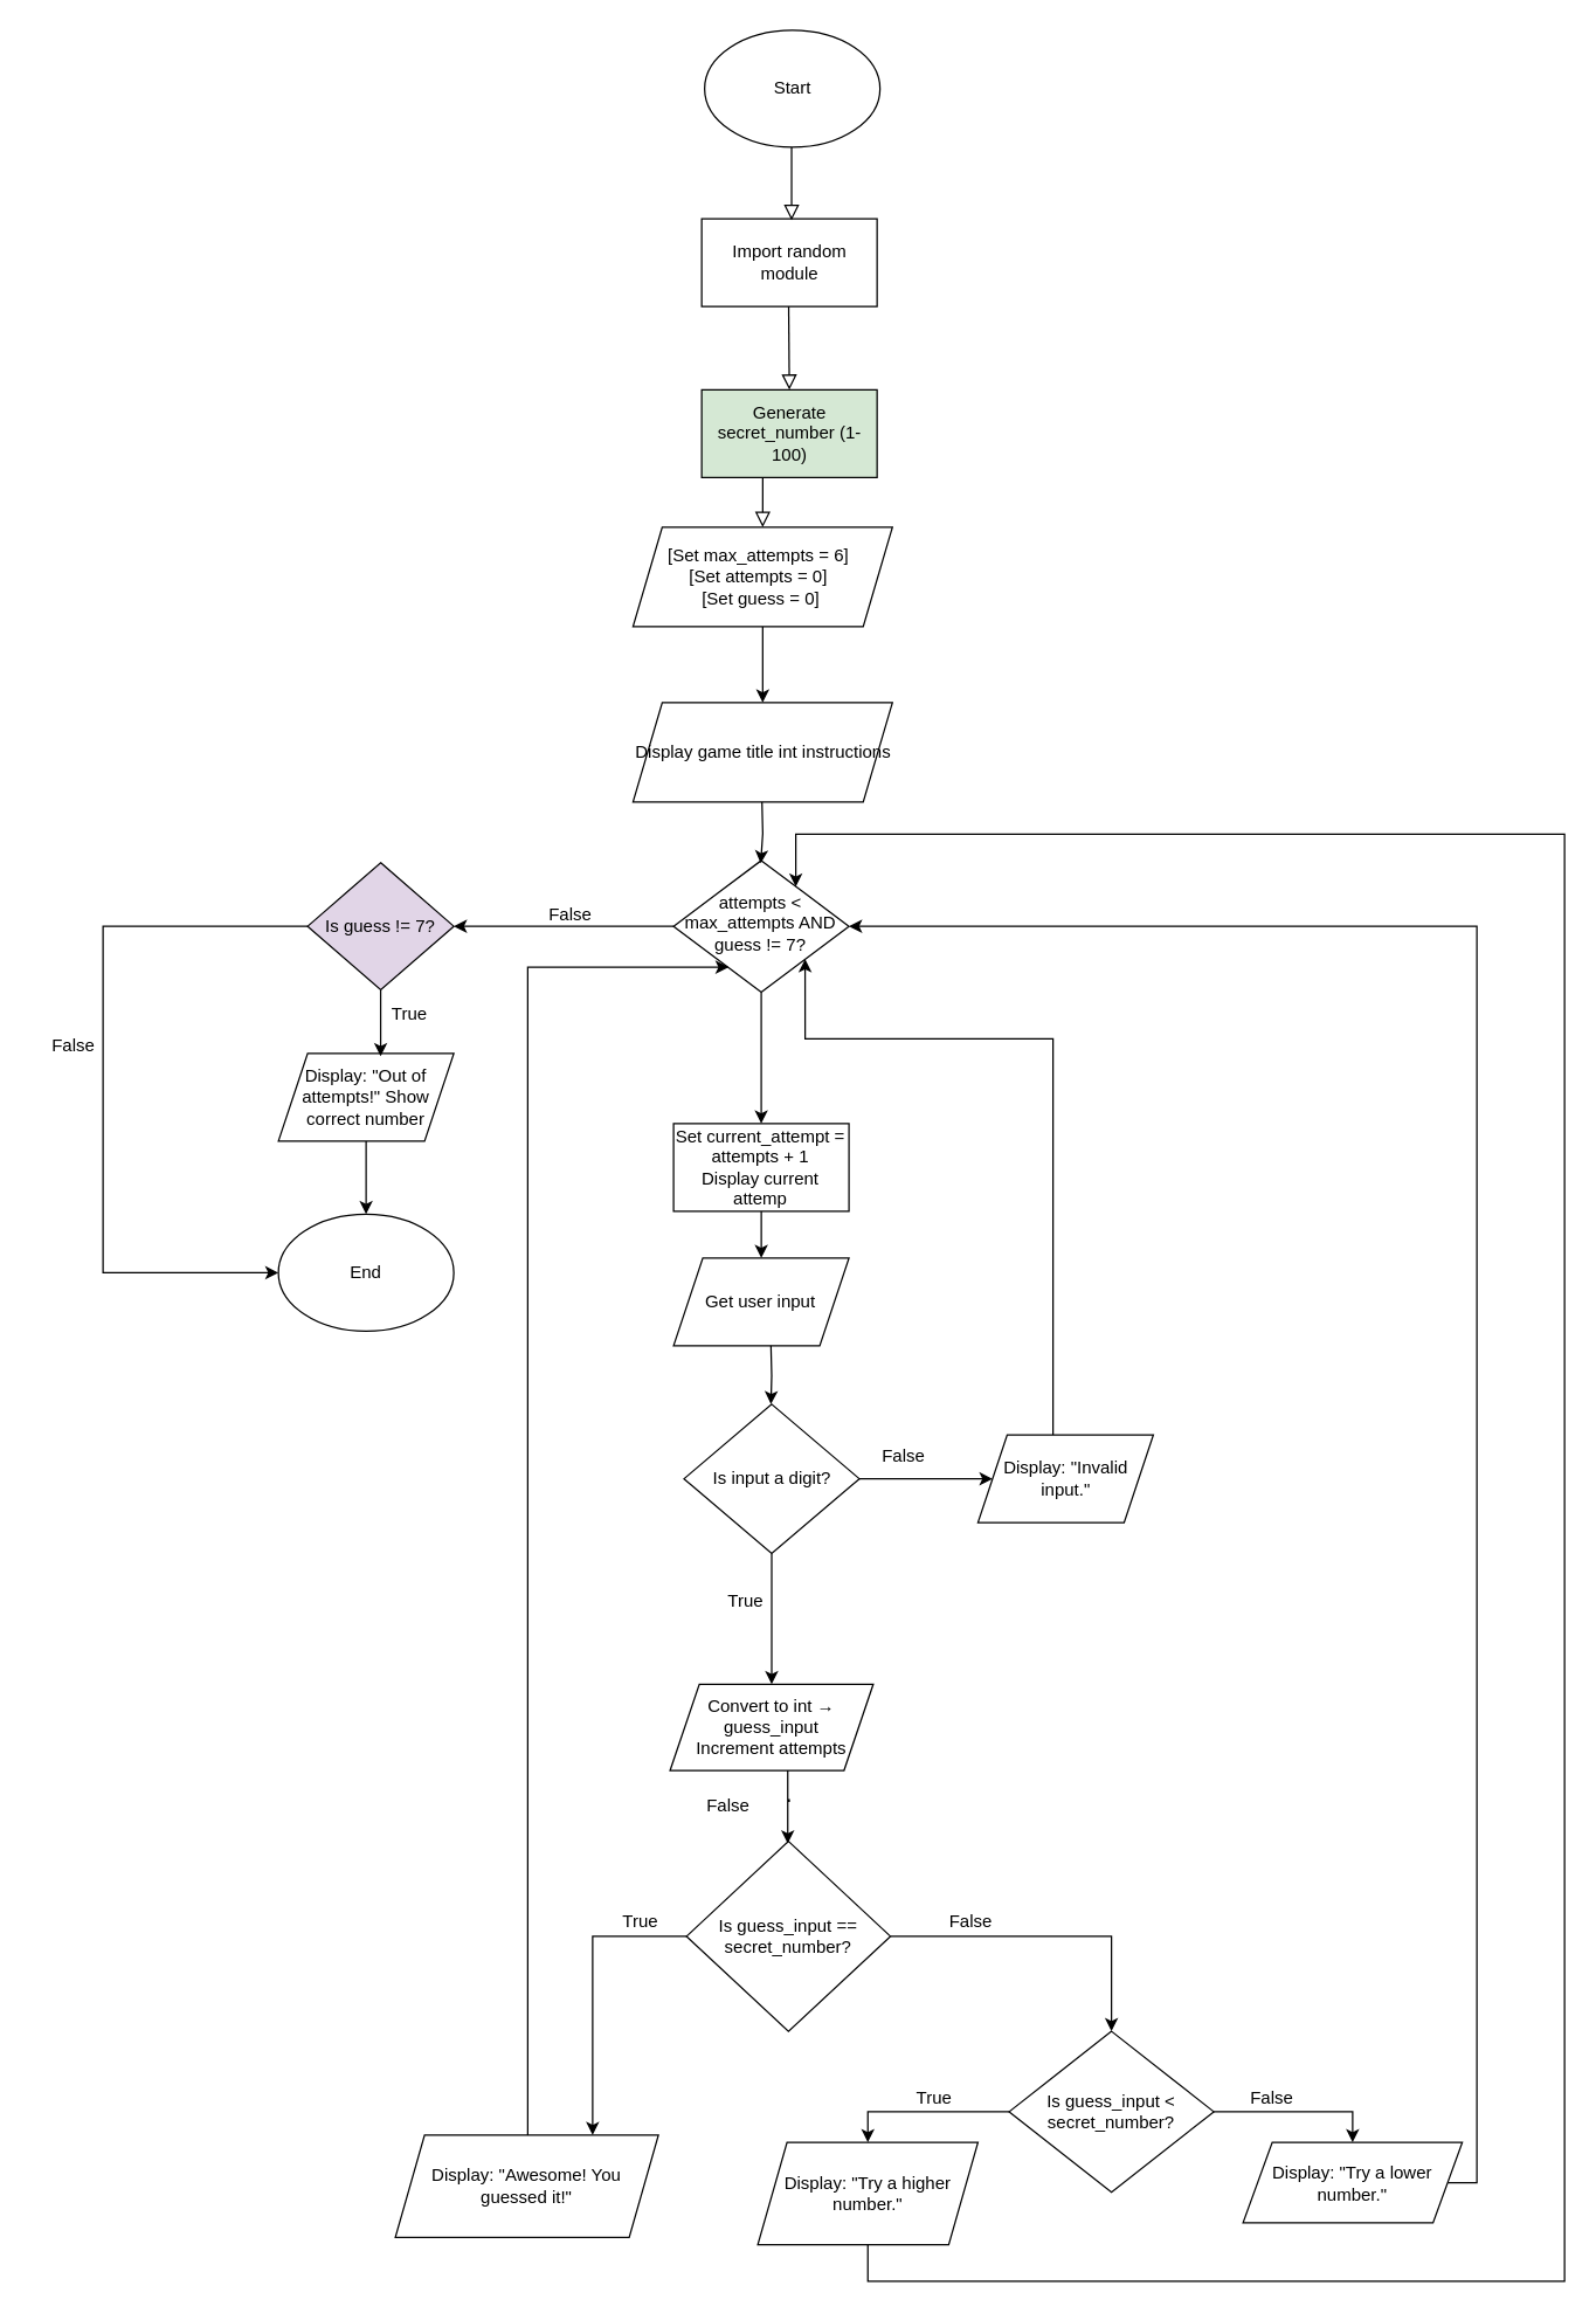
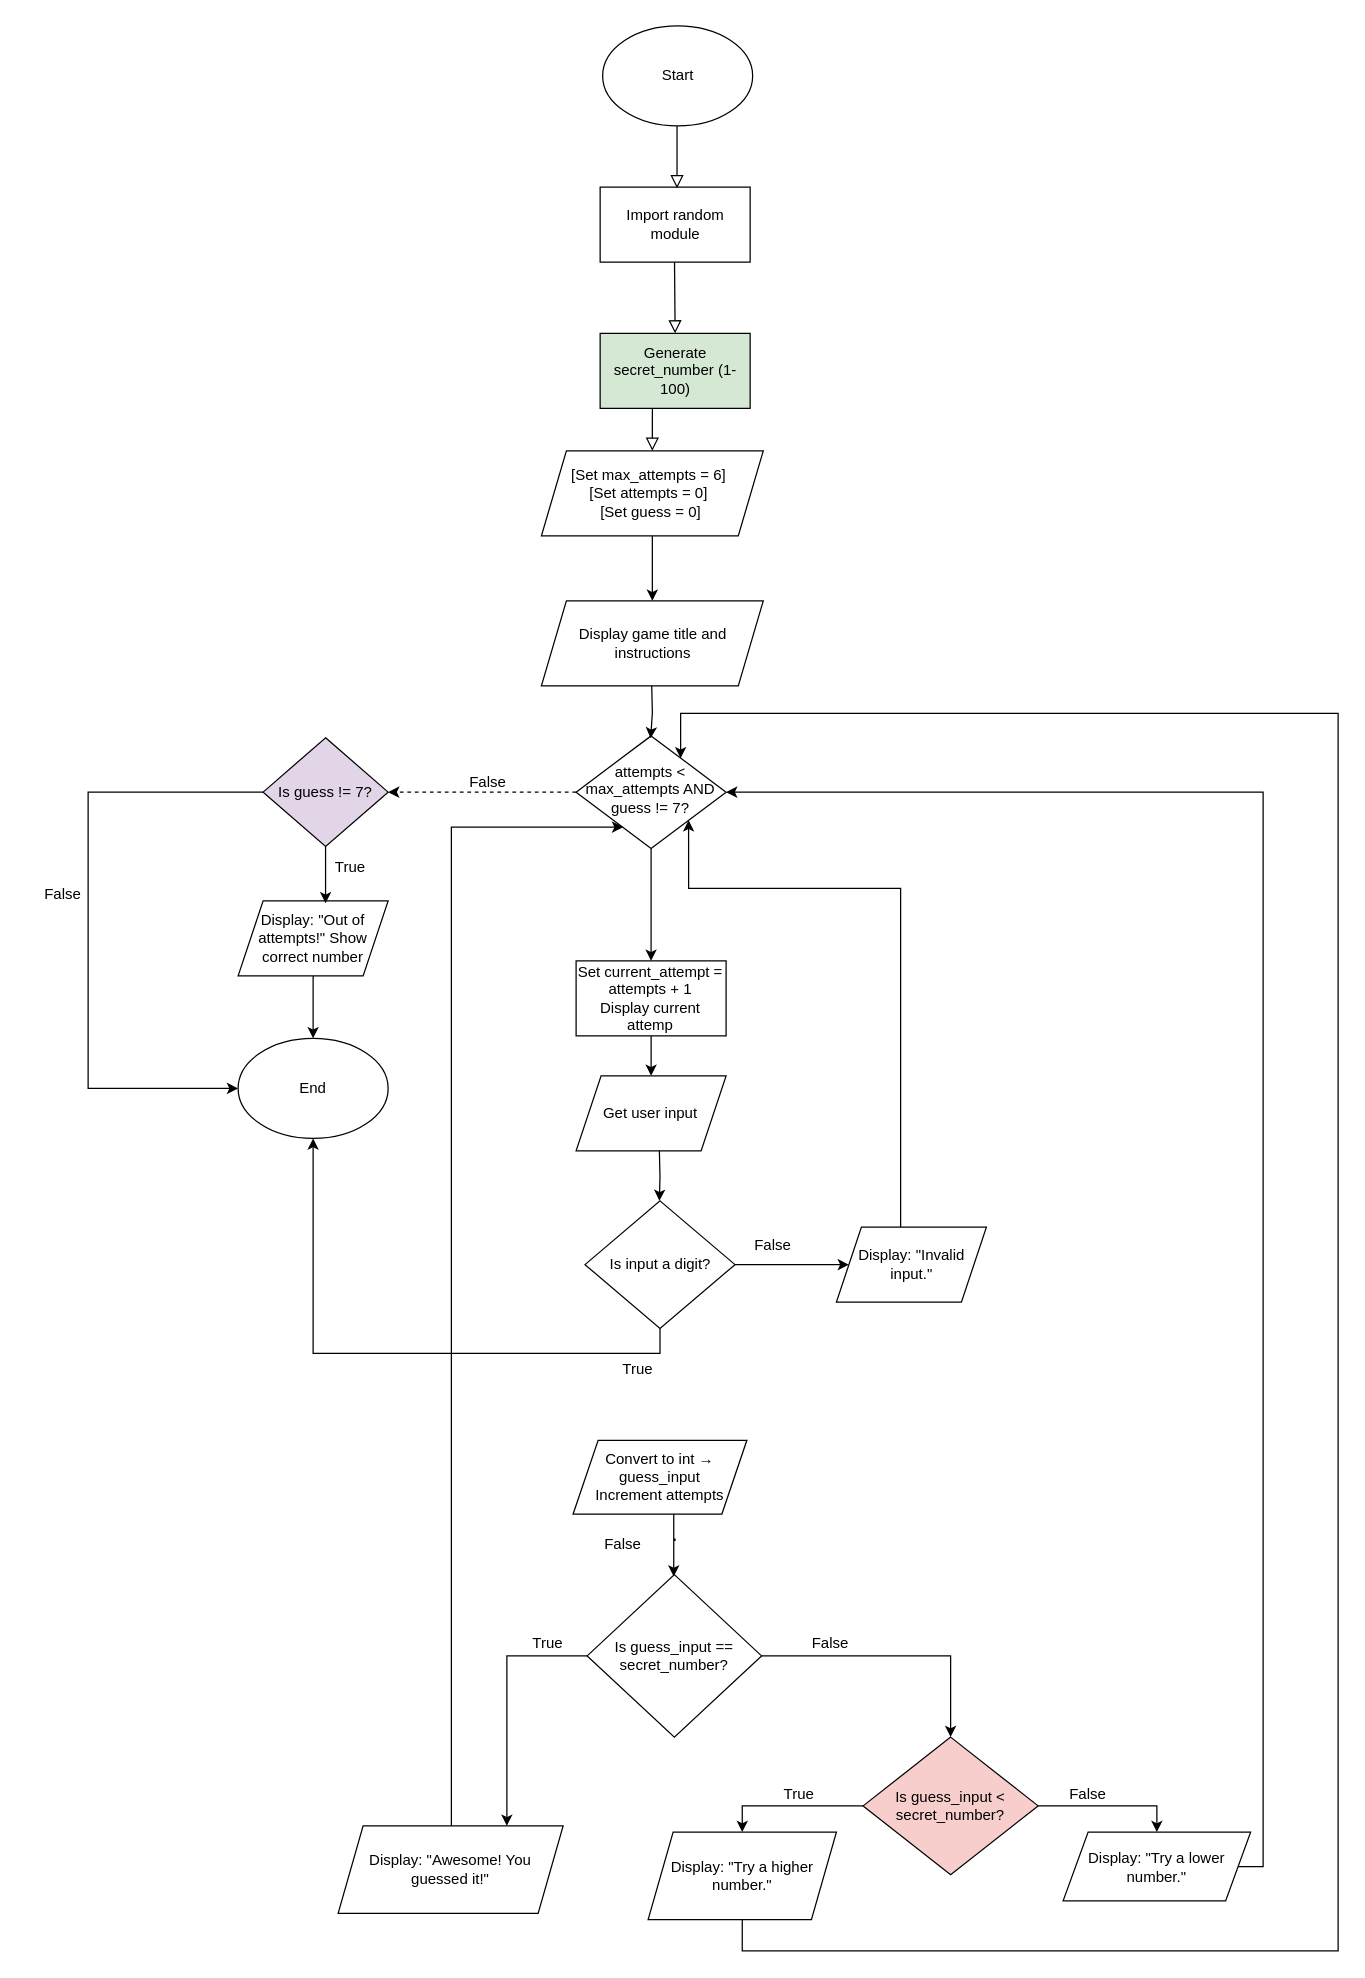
- <mxCell id="25" value="Display game title int instructions" style="shape=parallelogram;perimeter=parallelogramPerimeter;whiteSpace=wrap;html=1;fixedSize=1;" vertex="1" parent="1"><mxGeometry x="432.62" y="480" width="177.5" height="68" as="geometry" /></mxCell>
+ <mxCell id="25" value="Display game title and instructions" style="shape=parallelogram;perimeter=parallelogramPerimeter;whiteSpace=wrap;html=1;fixedSize=1;" vertex="1" parent="1"><mxGeometry x="432.62" y="480" width="177.5" height="68" as="geometry" /></mxCell>
- <mxCell id="7" style="edgeStyle=orthogonalEdgeStyle;rounded=0;orthogonalLoop=1;jettySize=auto;html=1;entryX=1;entryY=0.5;entryDx=0;entryDy=0;" edge="1" parent="1" source="8" target="42"><mxGeometry relative="1" as="geometry" /></mxCell>
+ <mxCell id="7" style="edgeStyle=orthogonalEdgeStyle;rounded=0;orthogonalLoop=1;jettySize=auto;html=1;entryX=1;entryY=0.5;entryDx=0;entryDy=0;dashed=1;" edge="1" parent="1" source="8" target="42"><mxGeometry relative="1" as="geometry" /></mxCell>
- <mxCell id="26" style="edgeStyle=orthogonalEdgeStyle;rounded=0;orthogonalLoop=1;jettySize=auto;html=1;exitX=0.5;exitY=1;exitDx=0;exitDy=0;entryX=0.5;entryY=0;entryDx=0;entryDy=0;" edge="1" parent="1" source="28" target="29"><mxGeometry relative="1" as="geometry" /></mxCell>
+ <mxCell id="26" style="edgeStyle=orthogonalEdgeStyle;rounded=0;orthogonalLoop=1;jettySize=auto;html=1;exitX=0.5;exitY=1;exitDx=0;exitDy=0;" edge="1" parent="1" source="28" target="48"><mxGeometry relative="1" as="geometry" /></mxCell>
- <mxCell id="32" value="Is guess_input &lt; secret_number?" style="rhombus;whiteSpace=wrap;html=1;" vertex="1" parent="1"><mxGeometry x="690" y="1389" width="140" height="110" as="geometry" /></mxCell>
+ <mxCell id="32" value="Is guess_input &lt; secret_number?" style="rhombus;whiteSpace=wrap;html=1;fillColor=#f8cecc;" vertex="1" parent="1"><mxGeometry x="690" y="1389" width="140" height="110" as="geometry" /></mxCell>
